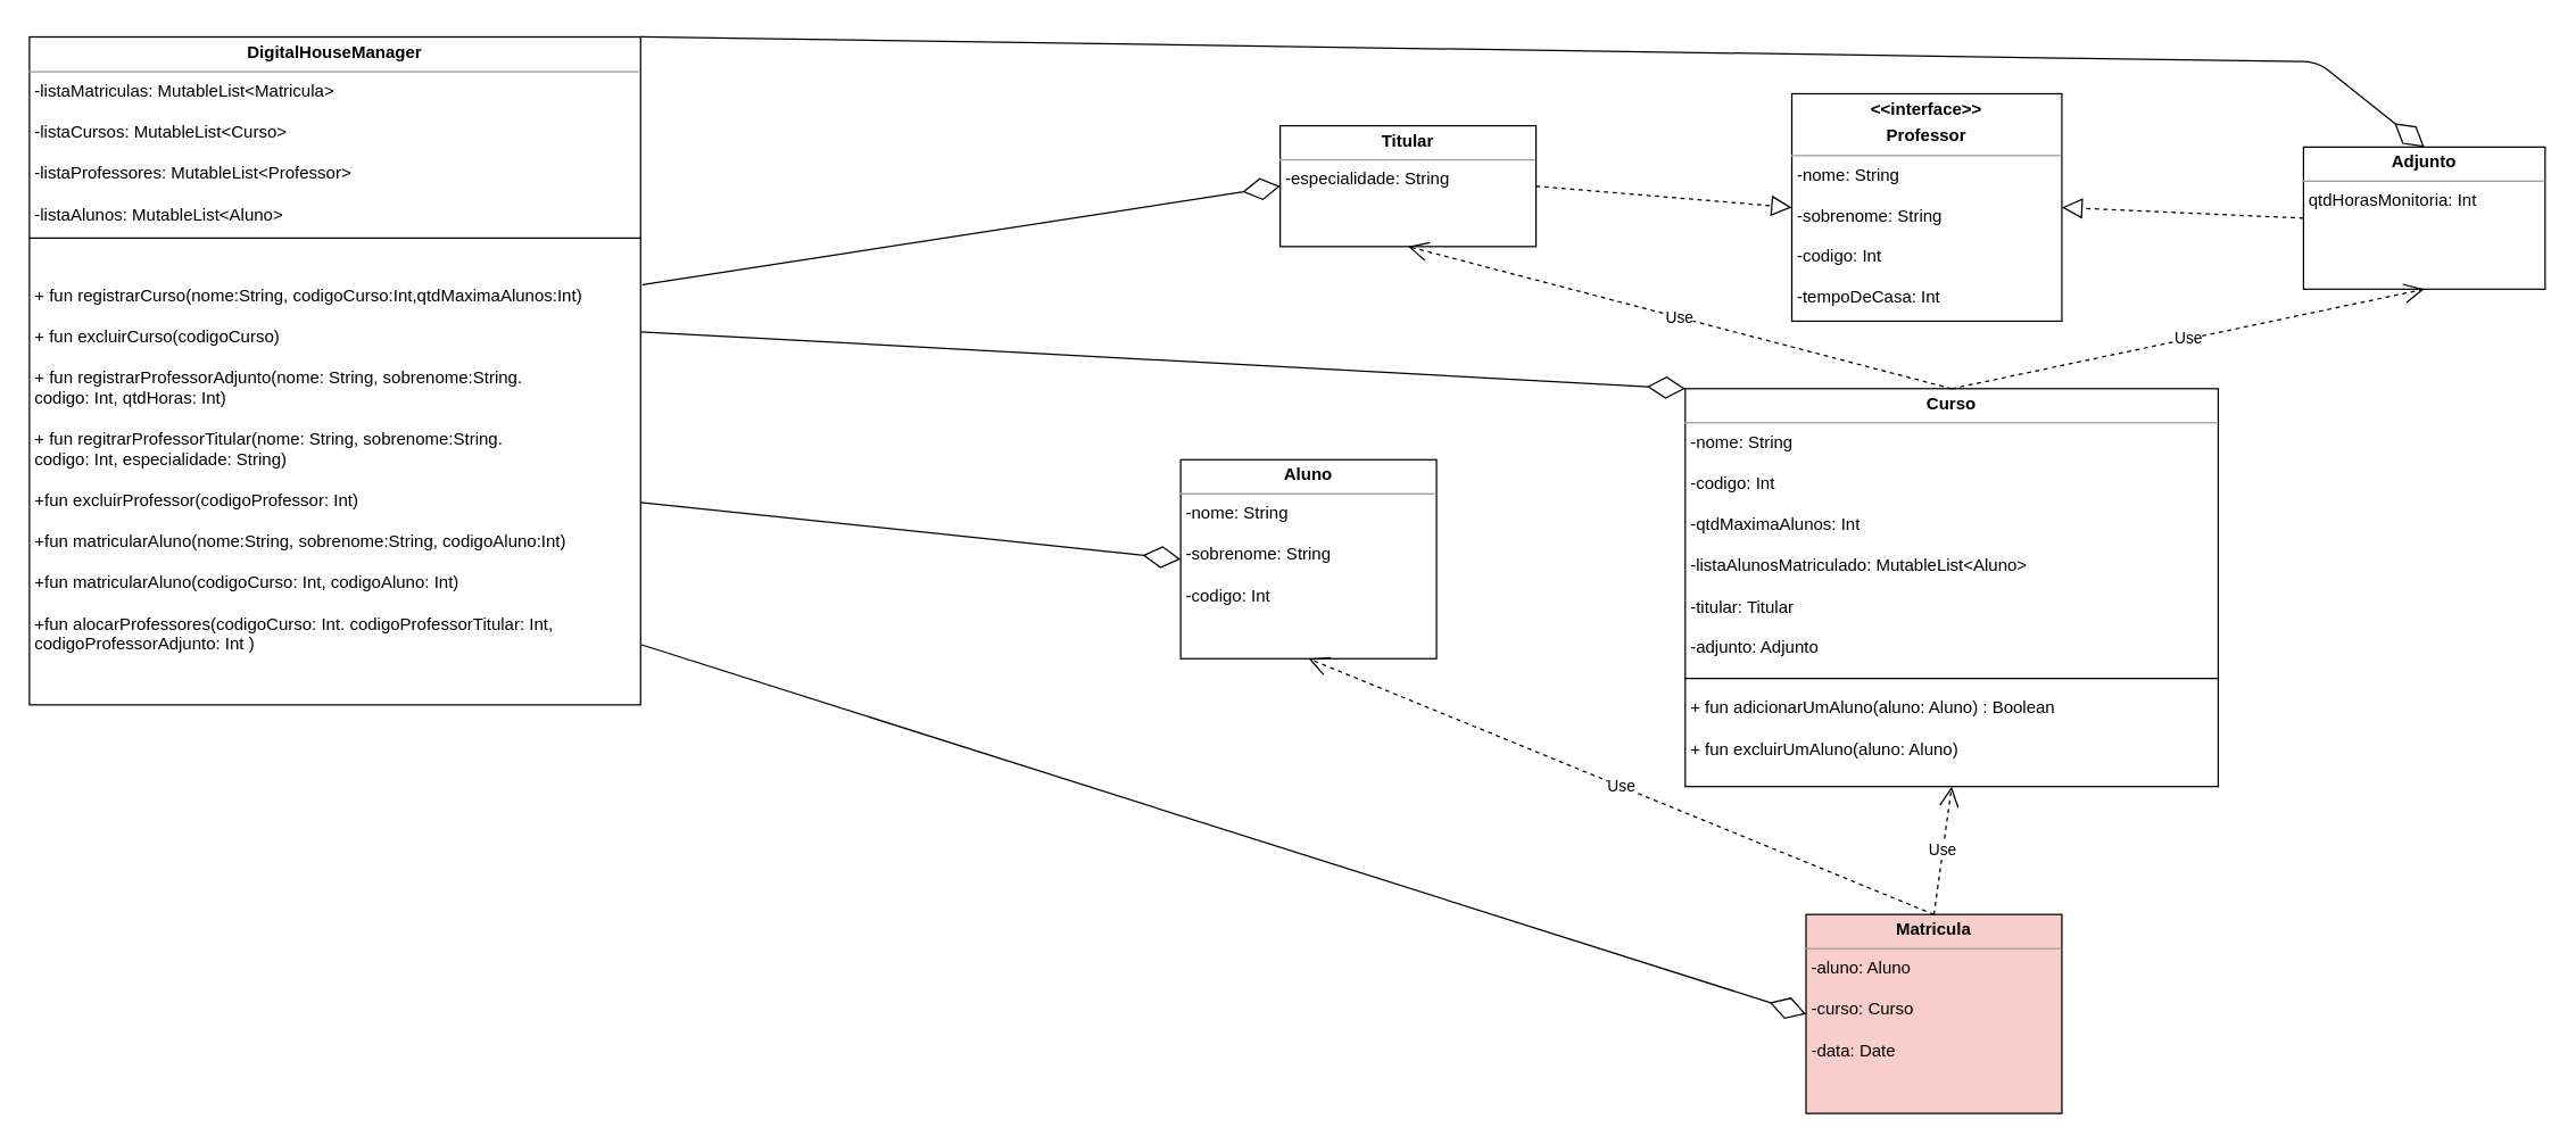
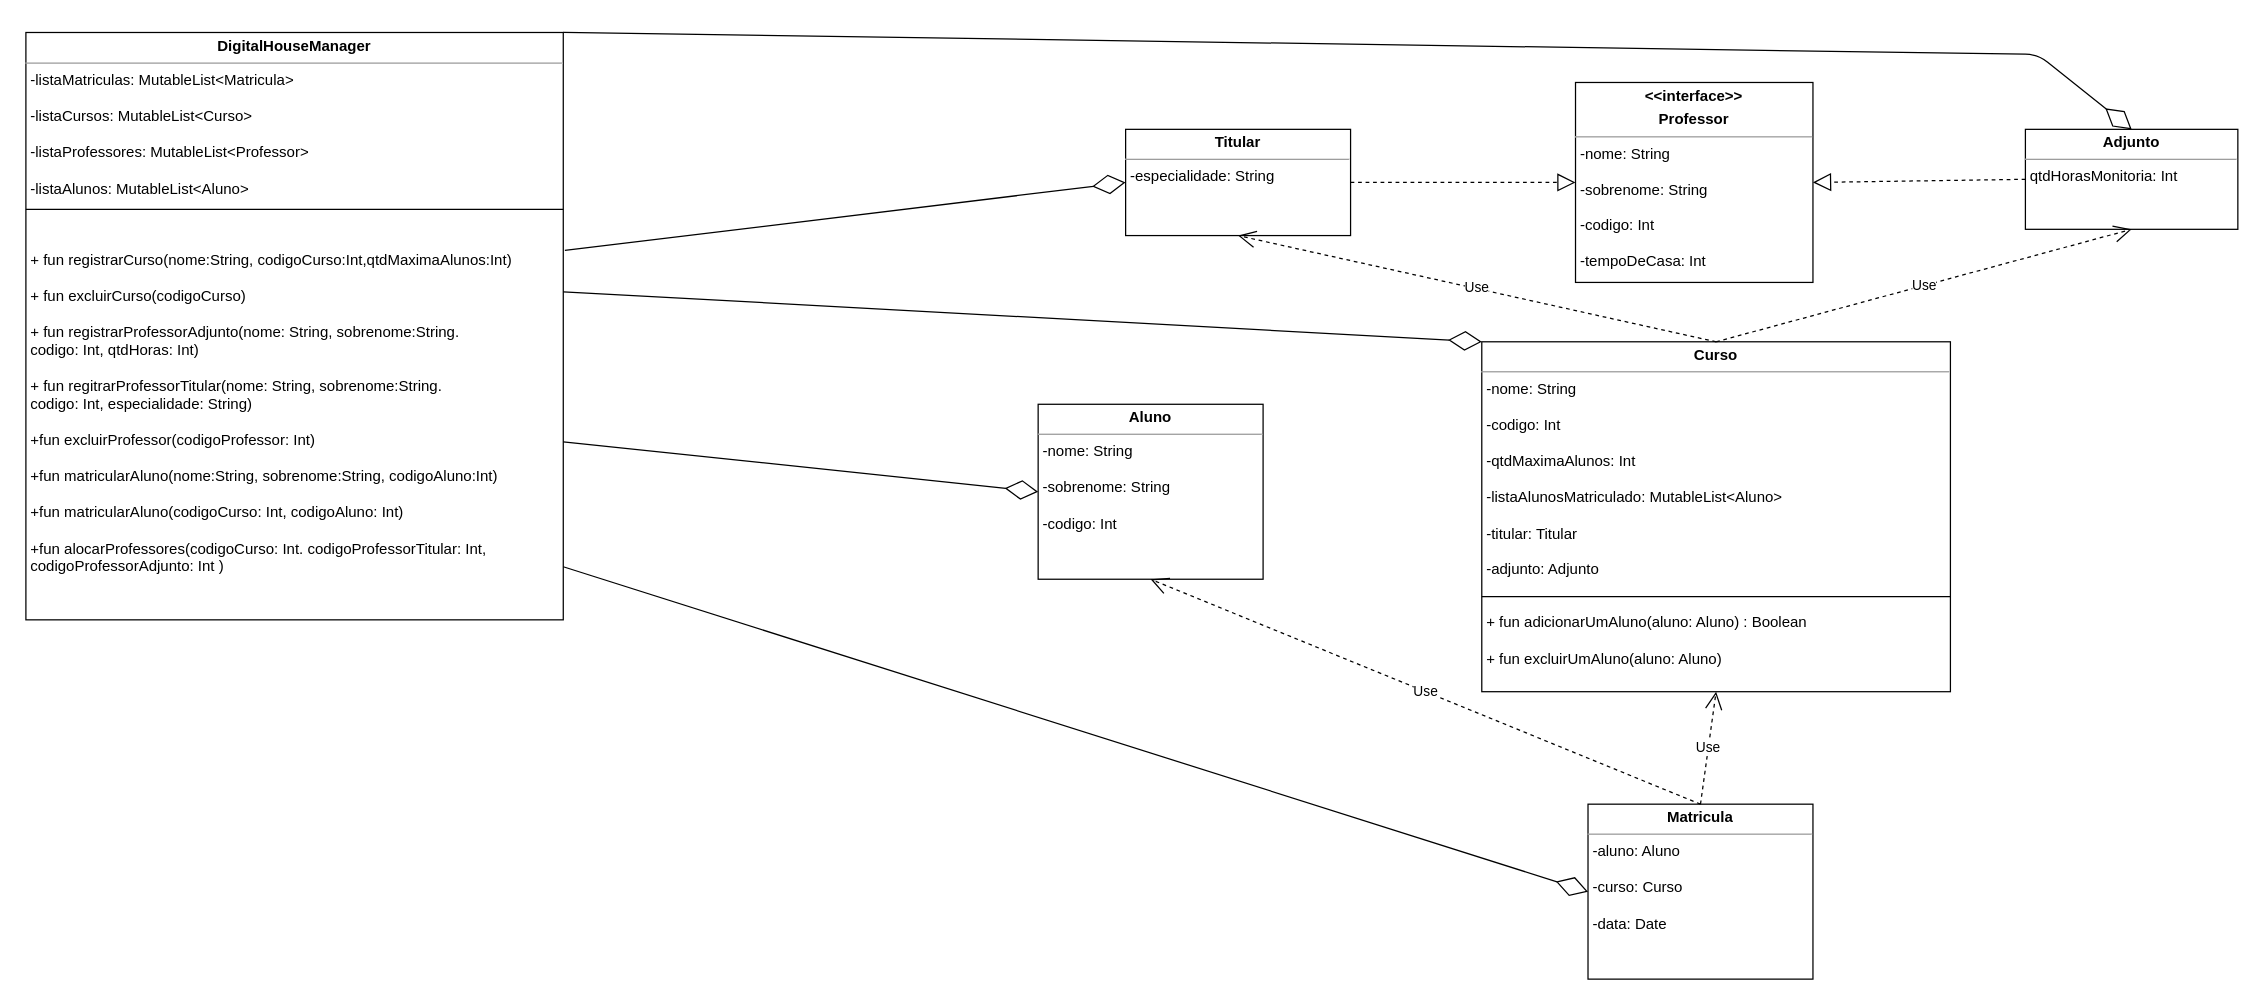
- <mxCell id="5" value="&lt;p style=&quot;margin: 0px ; margin-top: 4px ; text-align: center&quot;&gt;&lt;b&gt;Titular&lt;/b&gt;&lt;br&gt;&lt;/p&gt;&lt;hr size=&quot;1&quot;&gt;&lt;p style=&quot;margin: 0px ; margin-left: 4px&quot;&gt;-especialidade: String&lt;/p&gt;&lt;p style=&quot;margin: 0px ; margin-left: 4px&quot;&gt;&lt;br&gt;&lt;/p&gt;" style="verticalAlign=top;align=left;overflow=fill;fontSize=12;fontFamily=Helvetica;html=1;" parent="1" vertex="1"><mxGeometry x="900" y="83" width="180" height="85" as="geometry" /></mxCell>
+ <mxCell id="5" value="&lt;p style=&quot;margin: 0px ; margin-top: 4px ; text-align: center&quot;&gt;&lt;b&gt;Titular&lt;/b&gt;&lt;br&gt;&lt;/p&gt;&lt;hr size=&quot;1&quot;&gt;&lt;p style=&quot;margin: 0px ; margin-left: 4px&quot;&gt;-especialidade: String&lt;/p&gt;&lt;p style=&quot;margin: 0px ; margin-left: 4px&quot;&gt;&lt;br&gt;&lt;/p&gt;" style="verticalAlign=top;align=left;overflow=fill;fontSize=12;fontFamily=Helvetica;html=1;" parent="1" vertex="1"><mxGeometry x="900" y="98" width="180" height="85" as="geometry" /></mxCell>
- <mxCell id="7" value="&lt;p style=&quot;margin: 0px ; margin-top: 4px ; text-align: center&quot;&gt;&lt;b&gt;Adjunto&lt;/b&gt;&lt;br&gt;&lt;/p&gt;&lt;hr size=&quot;1&quot;&gt;&lt;p style=&quot;margin: 0px ; margin-left: 4px&quot;&gt;qtdHorasMonitoria: Int&lt;/p&gt;&lt;p style=&quot;margin: 0px ; margin-left: 4px&quot;&gt;&lt;br&gt;&lt;/p&gt;&lt;p style=&quot;margin: 0px ; margin-left: 4px&quot;&gt;&lt;br&gt;&lt;/p&gt;" style="verticalAlign=top;align=left;overflow=fill;fontSize=12;fontFamily=Helvetica;html=1;" parent="1" vertex="1"><mxGeometry x="1620" y="98" width="170" height="100" as="geometry" /></mxCell>
+ <mxCell id="7" value="&lt;p style=&quot;margin: 0px ; margin-top: 4px ; text-align: center&quot;&gt;&lt;b&gt;Adjunto&lt;/b&gt;&lt;br&gt;&lt;/p&gt;&lt;hr size=&quot;1&quot;&gt;&lt;p style=&quot;margin: 0px ; margin-left: 4px&quot;&gt;qtdHorasMonitoria: Int&lt;/p&gt;&lt;p style=&quot;margin: 0px ; margin-left: 4px&quot;&gt;&lt;br&gt;&lt;/p&gt;&lt;p style=&quot;margin: 0px ; margin-left: 4px&quot;&gt;&lt;br&gt;&lt;/p&gt;" style="verticalAlign=top;align=left;overflow=fill;fontSize=12;fontFamily=Helvetica;html=1;" parent="1" vertex="1"><mxGeometry x="1620" y="98" width="170" height="80" as="geometry" /></mxCell>
- <mxCell id="11" value="&lt;p style=&quot;margin: 0px ; margin-top: 4px ; text-align: center&quot;&gt;&lt;b&gt;Matricula&lt;/b&gt;&lt;/p&gt;&lt;hr size=&quot;1&quot;&gt;&lt;p style=&quot;margin: 0px ; margin-left: 4px&quot;&gt;-aluno: Aluno&lt;/p&gt;&lt;p style=&quot;margin: 0px ; margin-left: 4px&quot;&gt;&lt;br&gt;&lt;/p&gt;&lt;p style=&quot;margin: 0px ; margin-left: 4px&quot;&gt;-curso: Curso&lt;/p&gt;&lt;p style=&quot;margin: 0px ; margin-left: 4px&quot;&gt;&lt;br&gt;&lt;/p&gt;&lt;p style=&quot;margin: 0px ; margin-left: 4px&quot;&gt;-data: Date&lt;/p&gt;&lt;p style=&quot;margin: 0px ; margin-left: 4px&quot;&gt;&lt;br&gt;&lt;/p&gt;&lt;p style=&quot;margin: 0px ; margin-left: 4px&quot;&gt;&lt;br&gt;&lt;/p&gt;" style="verticalAlign=top;align=left;overflow=fill;fontSize=12;fontFamily=Helvetica;html=1;fillColor=#f8cecc;" parent="1" vertex="1"><mxGeometry x="1270" y="638" width="180" height="140" as="geometry" /></mxCell>
+ <mxCell id="11" value="&lt;p style=&quot;margin: 0px ; margin-top: 4px ; text-align: center&quot;&gt;&lt;b&gt;Matricula&lt;/b&gt;&lt;/p&gt;&lt;hr size=&quot;1&quot;&gt;&lt;p style=&quot;margin: 0px ; margin-left: 4px&quot;&gt;-aluno: Aluno&lt;/p&gt;&lt;p style=&quot;margin: 0px ; margin-left: 4px&quot;&gt;&lt;br&gt;&lt;/p&gt;&lt;p style=&quot;margin: 0px ; margin-left: 4px&quot;&gt;-curso: Curso&lt;/p&gt;&lt;p style=&quot;margin: 0px ; margin-left: 4px&quot;&gt;&lt;br&gt;&lt;/p&gt;&lt;p style=&quot;margin: 0px ; margin-left: 4px&quot;&gt;-data: Date&lt;/p&gt;&lt;p style=&quot;margin: 0px ; margin-left: 4px&quot;&gt;&lt;br&gt;&lt;/p&gt;&lt;p style=&quot;margin: 0px ; margin-left: 4px&quot;&gt;&lt;br&gt;&lt;/p&gt;" style="verticalAlign=top;align=left;overflow=fill;fontSize=12;fontFamily=Helvetica;html=1;" parent="1" vertex="1"><mxGeometry x="1270" y="638" width="180" height="140" as="geometry" /></mxCell>
